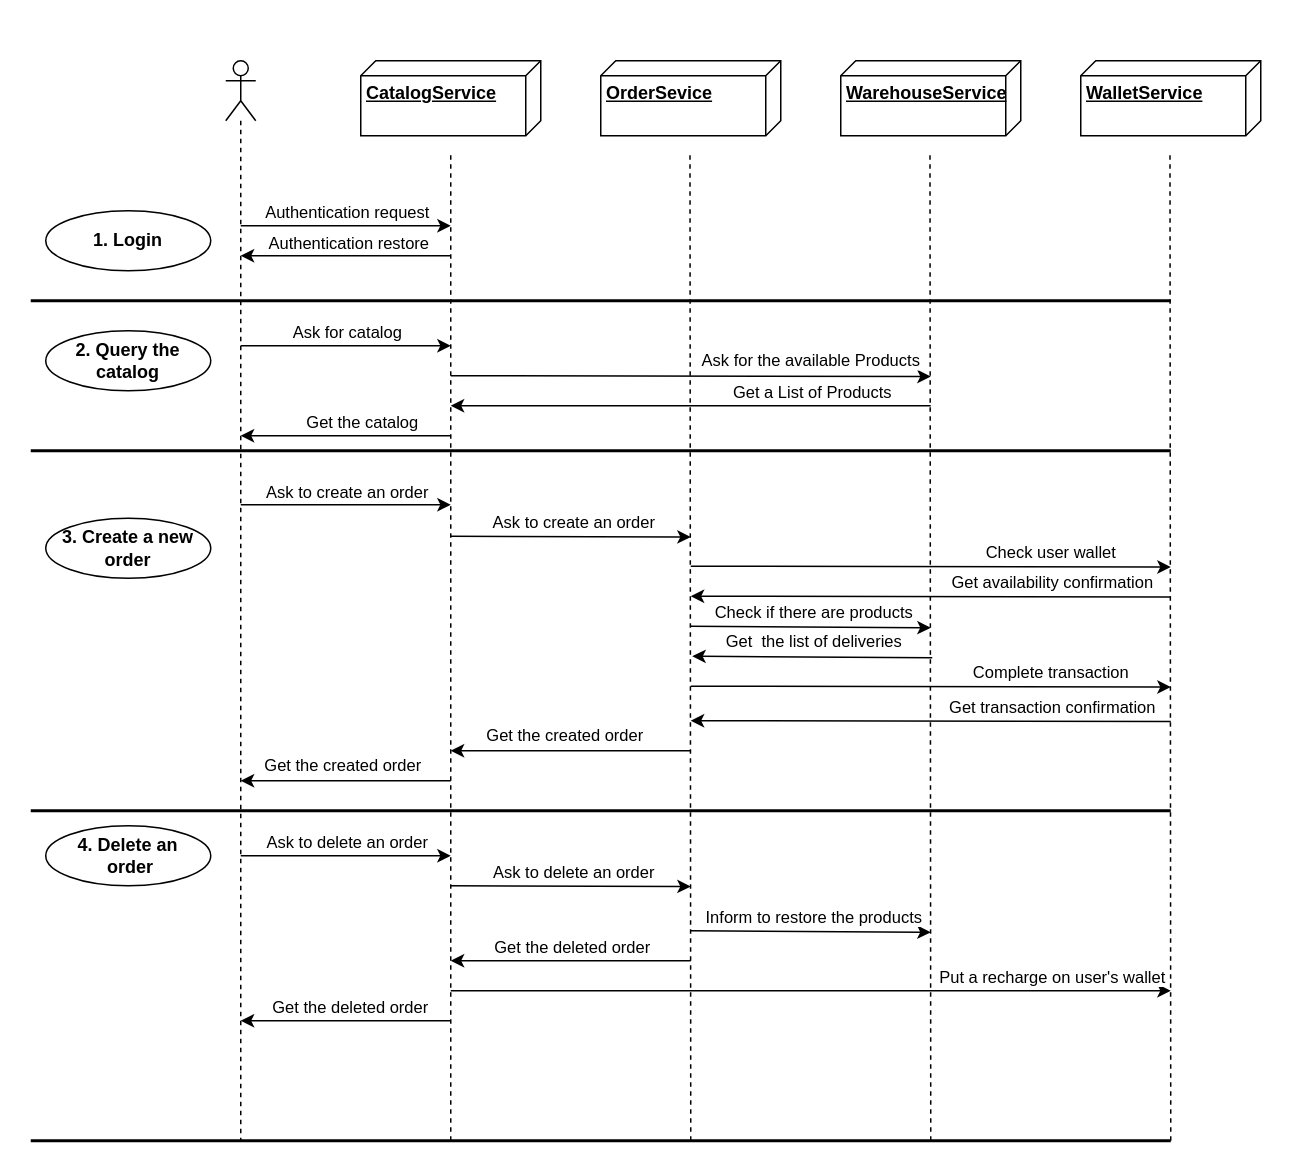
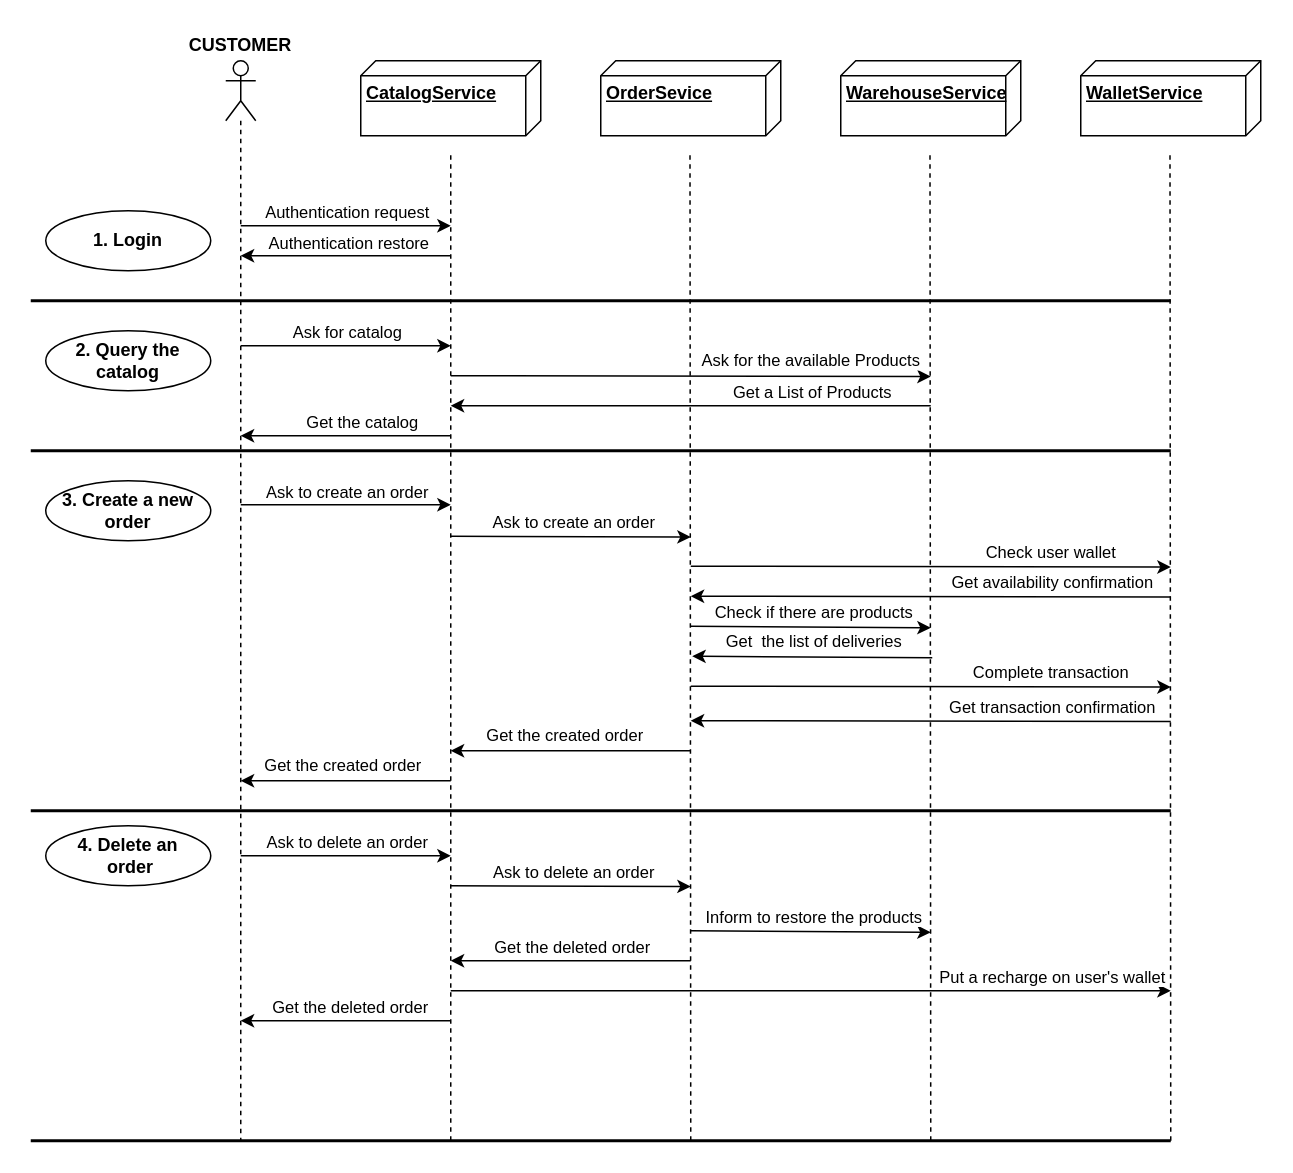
+ <mxCell id="7" value="CUSTOMER" style="text;html=1;strokeColor=none;fillColor=none;align=center;verticalAlign=middle;whiteSpace=wrap;rounded=0;fontStyle=1" parent="1" vertex="1"><mxGeometry x="120" y="20" width="80" height="20" as="geometry" /></mxCell>
- <mxCell id="3" value="3. Create a new order" style="ellipse;whiteSpace=wrap;html=1;fontStyle=1" parent="1" vertex="1"><mxGeometry x="30" y="345" width="110" height="40" as="geometry" /></mxCell>
+ <mxCell id="3" value="3. Create a new order" style="ellipse;whiteSpace=wrap;html=1;fontStyle=1" parent="1" vertex="1"><mxGeometry x="30" y="320" width="110" height="40" as="geometry" /></mxCell>
